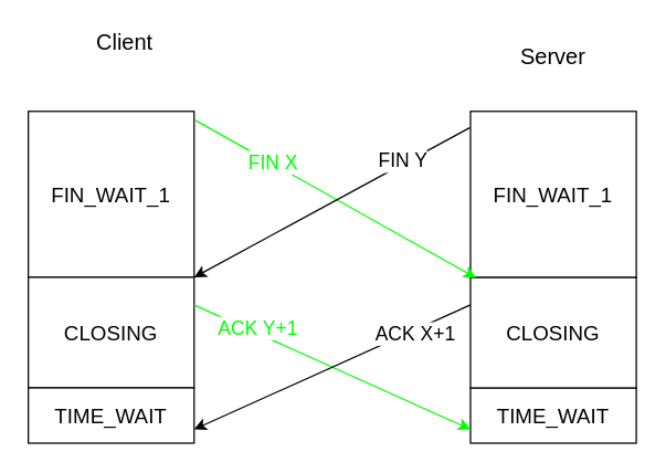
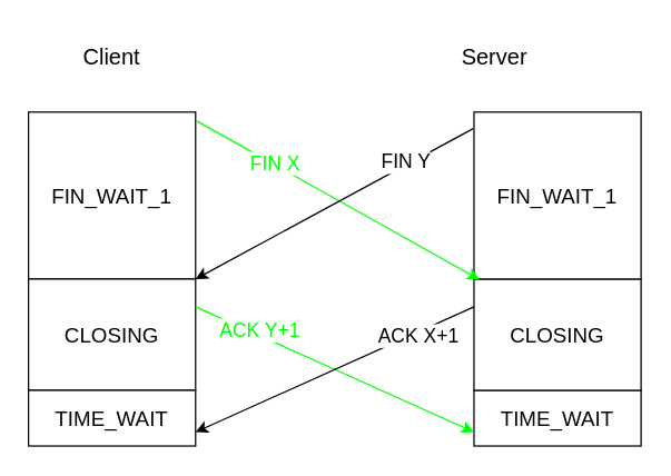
- <mxCell id="2" value="&lt;font style=&quot;font-size: 16px&quot;&gt;Client&lt;/font&gt;" style="text;html=1;strokeColor=none;fillColor=none;align=center;verticalAlign=middle;whiteSpace=wrap;rounded=0;" parent="1" vertex="1"><mxGeometry x="30" y="10" width="120" height="40" as="geometry" /></mxCell>
+ <mxCell id="2" value="&lt;font style=&quot;font-size: 16px&quot;&gt;Client&lt;/font&gt;" style="text;html=1;strokeColor=none;fillColor=none;align=center;verticalAlign=middle;whiteSpace=wrap;rounded=0;" parent="1" vertex="1"><mxGeometry x="20" y="20" width="120" height="40" as="geometry" /></mxCell>
- <mxCell id="3" value="&lt;font style=&quot;font-size: 16px&quot;&gt;Server&lt;/font&gt;" style="text;html=1;strokeColor=none;fillColor=none;align=center;verticalAlign=middle;whiteSpace=wrap;rounded=0;" parent="1" vertex="1"><mxGeometry x="340" y="20" width="120" height="40" as="geometry" /></mxCell>
+ <mxCell id="3" value="&lt;font style=&quot;font-size: 16px&quot;&gt;Server&lt;/font&gt;" style="text;html=1;strokeColor=none;fillColor=none;align=center;verticalAlign=middle;whiteSpace=wrap;rounded=0;" parent="1" vertex="1"><mxGeometry x="295" y="20" width="120" height="40" as="geometry" /></mxCell>
